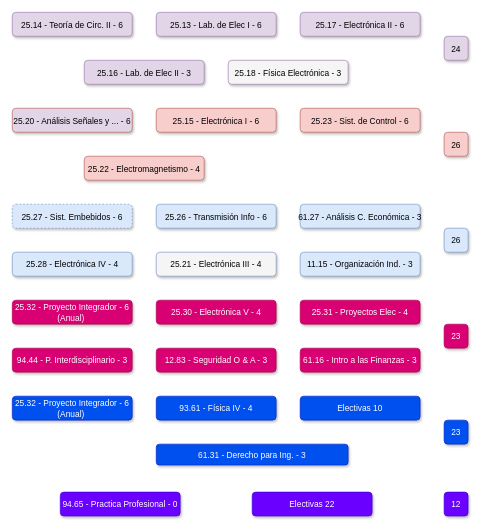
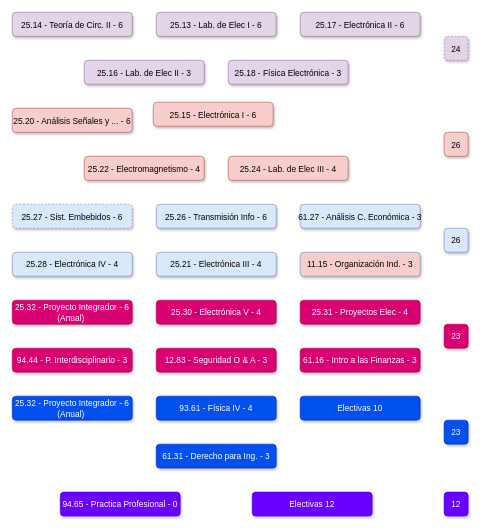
- <mxCell id="7" value="24" style="rounded=1;fillColor=#e1d5e7;strokeColor=#9673a6;shadow=1;fontStyle=0;fontSize=14;labelBorderColor=none;labelBackgroundColor=none;verticalAlign=middle;" vertex="1" parent="1"><mxGeometry x="740" y="60" width="40" height="40" as="geometry" /></mxCell>
+ <mxCell id="7" value="24" style="rounded=1;fillColor=#e1d5e7;strokeColor=#9673a6;shadow=1;fontStyle=0;fontSize=14;labelBorderColor=none;labelBackgroundColor=none;verticalAlign=middle;dashed=1;" vertex="1" parent="1"><mxGeometry x="740" y="60" width="40" height="40" as="geometry" /></mxCell>
- <mxCell id="2" value="25.18 - Física Electrónica - 3" style="rounded=1;fillColor=#f5f5f5;strokeColor=#9673a6;shadow=1;fontStyle=0;fontSize=14;labelBorderColor=none;labelBackgroundColor=none;verticalAlign=middle;" vertex="1" parent="1"><mxGeometry x="380" y="100" width="200" height="40" as="geometry" /></mxCell>
+ <mxCell id="2" value="25.18 - Física Electrónica - 3" style="rounded=1;fillColor=#e1d5e7;strokeColor=#9673a6;shadow=1;fontStyle=0;fontSize=14;labelBorderColor=none;labelBackgroundColor=none;verticalAlign=middle;" vertex="1" parent="1"><mxGeometry x="380" y="100" width="200" height="40" as="geometry" /></mxCell>
- <mxCell id="11" value="25.20 - Análisis Señales y ... - 6" style="rounded=1;fillColor=#e1d5e7;strokeColor=#b85450;shadow=1;fontStyle=0;fontSize=14;labelBorderColor=none;labelBackgroundColor=none;" vertex="1" parent="1"><mxGeometry x="20" y="180" width="200" height="40" as="geometry" /></mxCell>
+ <mxCell id="11" value="25.20 - Análisis Señales y ... - 6" style="rounded=1;fillColor=#f8cecc;strokeColor=#b85450;shadow=1;fontStyle=0;fontSize=14;labelBorderColor=none;labelBackgroundColor=none;" vertex="1" parent="1"><mxGeometry x="20" y="180" width="200" height="40" as="geometry" /></mxCell>
- <mxCell id="8" value="25.15 - Electrónica I - 6" style="rounded=1;fillColor=#f8cecc;strokeColor=#b85450;shadow=1;fontStyle=0;fontSize=14;labelBorderColor=none;labelBackgroundColor=none;" vertex="1" parent="1"><mxGeometry x="260" y="180" width="200" height="40" as="geometry" /></mxCell>
+ <mxCell id="8" value="25.15 - Electrónica I - 6" style="rounded=1;fillColor=#f8cecc;strokeColor=#b85450;shadow=1;fontStyle=0;fontSize=14;labelBorderColor=none;labelBackgroundColor=none;" vertex="1" parent="1"><mxGeometry x="255" y="170" width="200" height="40" as="geometry" /></mxCell>
- <mxCell id="10" value="25.23 - Sist. de Control - 6" style="rounded=1;fillColor=#f8cecc;strokeColor=#b85450;shadow=1;fontStyle=0;fontSize=14;labelBorderColor=none;labelBackgroundColor=none;verticalAlign=middle;" vertex="1" parent="1"><mxGeometry x="500" y="180" width="200" height="40" as="geometry" /></mxCell>
+ <mxCell id="9" value="25.24 - Lab. de Elec III - 4" style="rounded=1;fillColor=#f8cecc;strokeColor=#b85450;shadow=1;fontStyle=0;fontSize=14;labelBorderColor=none;labelBackgroundColor=none;verticalAlign=middle;" vertex="1" parent="1"><mxGeometry x="380" y="260" width="200" height="40" as="geometry" /></mxCell>
- <mxCell id="14" value="25.21 - Electrónica III - 4" style="rounded=1;fillColor=#f5f5f5;strokeColor=#6c8ebf;shadow=1;fontStyle=0;fontSize=14;labelBorderColor=none;labelBackgroundColor=none;" vertex="1" parent="1"><mxGeometry x="260" y="420" width="200" height="40" as="geometry" /></mxCell>
+ <mxCell id="14" value="25.21 - Electrónica III - 4" style="rounded=1;fillColor=#dae8fc;strokeColor=#6c8ebf;shadow=1;fontStyle=0;fontSize=14;labelBorderColor=none;labelBackgroundColor=none;" vertex="1" parent="1"><mxGeometry x="260" y="420" width="200" height="40" as="geometry" /></mxCell>
- <mxCell id="18" value="11.15 - Organización Ind. - 3" style="rounded=1;fillColor=#dae8fc;strokeColor=#6c8ebf;shadow=1;fontStyle=0;fontSize=14;labelBorderColor=none;labelBackgroundColor=none;verticalAlign=middle;" vertex="1" parent="1"><mxGeometry x="500" y="420" width="200" height="40" as="geometry" /></mxCell>
+ <mxCell id="18" value="11.15 - Organización Ind. - 3" style="rounded=1;fillColor=#f8cecc;strokeColor=#6c8ebf;shadow=1;fontStyle=0;fontSize=14;labelBorderColor=none;labelBackgroundColor=none;verticalAlign=middle;" vertex="1" parent="1"><mxGeometry x="500" y="420" width="200" height="40" as="geometry" /></mxCell>
- <mxCell id="29" value="61.31 - Derecho para Ing. - 3" style="rounded=1;fillColor=#0050ef;strokeColor=#001DBC;shadow=1;fontStyle=0;fontSize=14;labelBorderColor=none;labelBackgroundColor=none;fontColor=#ffffff;" vertex="1" parent="1"><mxGeometry x="260" y="740" width="320" height="35" as="geometry" /></mxCell>
+ <mxCell id="29" value="61.31 - Derecho para Ing. - 3" style="rounded=1;fillColor=#0050ef;strokeColor=#001DBC;shadow=1;fontStyle=0;fontSize=14;labelBorderColor=none;labelBackgroundColor=none;fontColor=#ffffff;" vertex="1" parent="1"><mxGeometry x="260" y="740" width="200" height="40" as="geometry" /></mxCell>
- <mxCell id="34" value="Electivas 22" style="rounded=1;fillColor=#6a00ff;strokeColor=#3700CC;shadow=1;fontStyle=0;fontSize=14;labelBorderColor=none;labelBackgroundColor=none;verticalAlign=middle;fontColor=#ffffff;" vertex="1" parent="1"><mxGeometry x="420" y="820" width="200" height="40" as="geometry" /></mxCell>
+ <mxCell id="34" value="Electivas 12" style="rounded=1;fillColor=#6a00ff;strokeColor=#3700CC;shadow=1;fontStyle=0;fontSize=14;labelBorderColor=none;labelBackgroundColor=none;verticalAlign=middle;fontColor=#ffffff;" vertex="1" parent="1"><mxGeometry x="420" y="820" width="200" height="40" as="geometry" /></mxCell>
